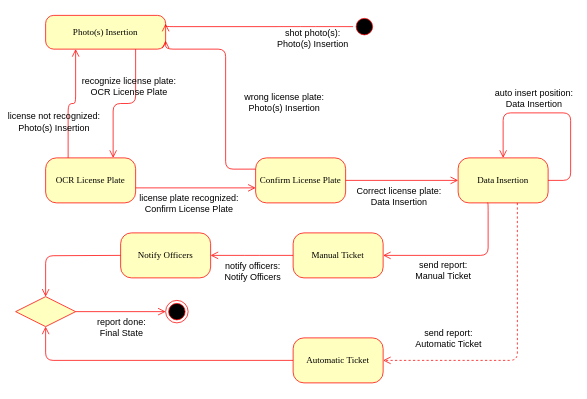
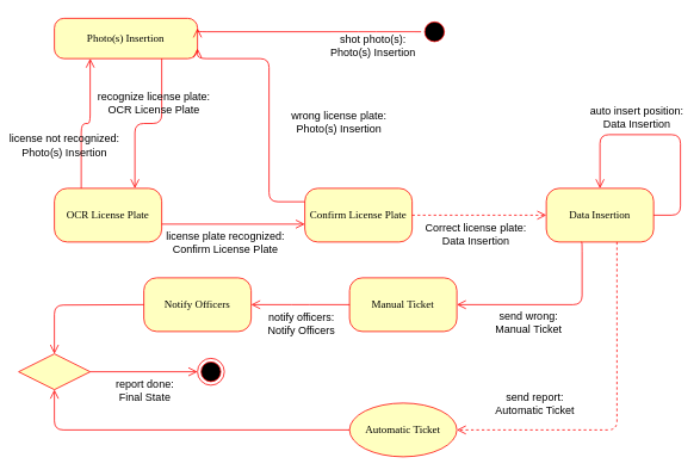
- <mxCell id="17" style="edgeStyle=orthogonalEdgeStyle;html=1;exitX=1;exitY=0.5;entryX=0;entryY=0.5;labelBackgroundColor=none;endArrow=open;endSize=8;strokeColor=#ff0000;fontFamily=Verdana;fontSize=12;align=left;exitDx=0;exitDy=0;entryDx=0;entryDy=0;entryPerimeter=0;" parent="1" source="6" target="5" edge="1"><mxGeometry relative="1" as="geometry" /></mxCell>
+ <mxCell id="17" style="edgeStyle=orthogonalEdgeStyle;html=1;exitX=1;exitY=0.5;entryX=0;entryY=0.5;labelBackgroundColor=none;endArrow=open;endSize=8;strokeColor=#ff0000;fontFamily=Verdana;fontSize=12;align=left;exitDx=0;exitDy=0;entryDx=0;entryDy=0;entryPerimeter=0;dashed=1;" parent="1" source="6" target="5" edge="1"><mxGeometry relative="1" as="geometry" /></mxCell>
- <mxCell id="27" value="send report:&lt;br&gt;Manual&amp;nbsp;Ticket" style="text;html=1;resizable=0;points=[];align=center;verticalAlign=middle;labelBackgroundColor=#ffffff;" parent="1" vertex="1" connectable="0"><mxGeometry x="590" y="340" as="geometry"><mxPoint x="-1" y="19" as="offset" /></mxGeometry></mxCell>
+ <mxCell id="27" value="send wrong:&lt;br&gt;Manual&amp;nbsp;Ticket" style="text;html=1;resizable=0;points=[];align=center;verticalAlign=middle;labelBackgroundColor=#ffffff;" parent="1" vertex="1" connectable="0"><mxGeometry x="590" y="340" as="geometry"><mxPoint x="-1" y="19" as="offset" /></mxGeometry></mxCell>
- <mxCell id="26" value="Automatic Ticket" style="rounded=1;whiteSpace=wrap;html=1;arcSize=24;fillColor=#ffffc0;strokeColor=#ff0000;shadow=0;comic=0;labelBackgroundColor=none;fontFamily=Verdana;fontSize=12;fontColor=#000000;align=center;" parent="1" vertex="1"><mxGeometry x="390" y="450" width="120" height="60" as="geometry" /></mxCell>
+ <mxCell id="26" value="Automatic Ticket" style="ellipse;whiteSpace=wrap;html=1;arcSize=24;fillColor=#ffffc0;strokeColor=#ff0000;shadow=0;comic=0;labelBackgroundColor=none;fontFamily=Verdana;fontSize=12;fontColor=#000000;align=center;" parent="1" vertex="1"><mxGeometry x="390" y="450" width="120" height="60" as="geometry" /></mxCell>
